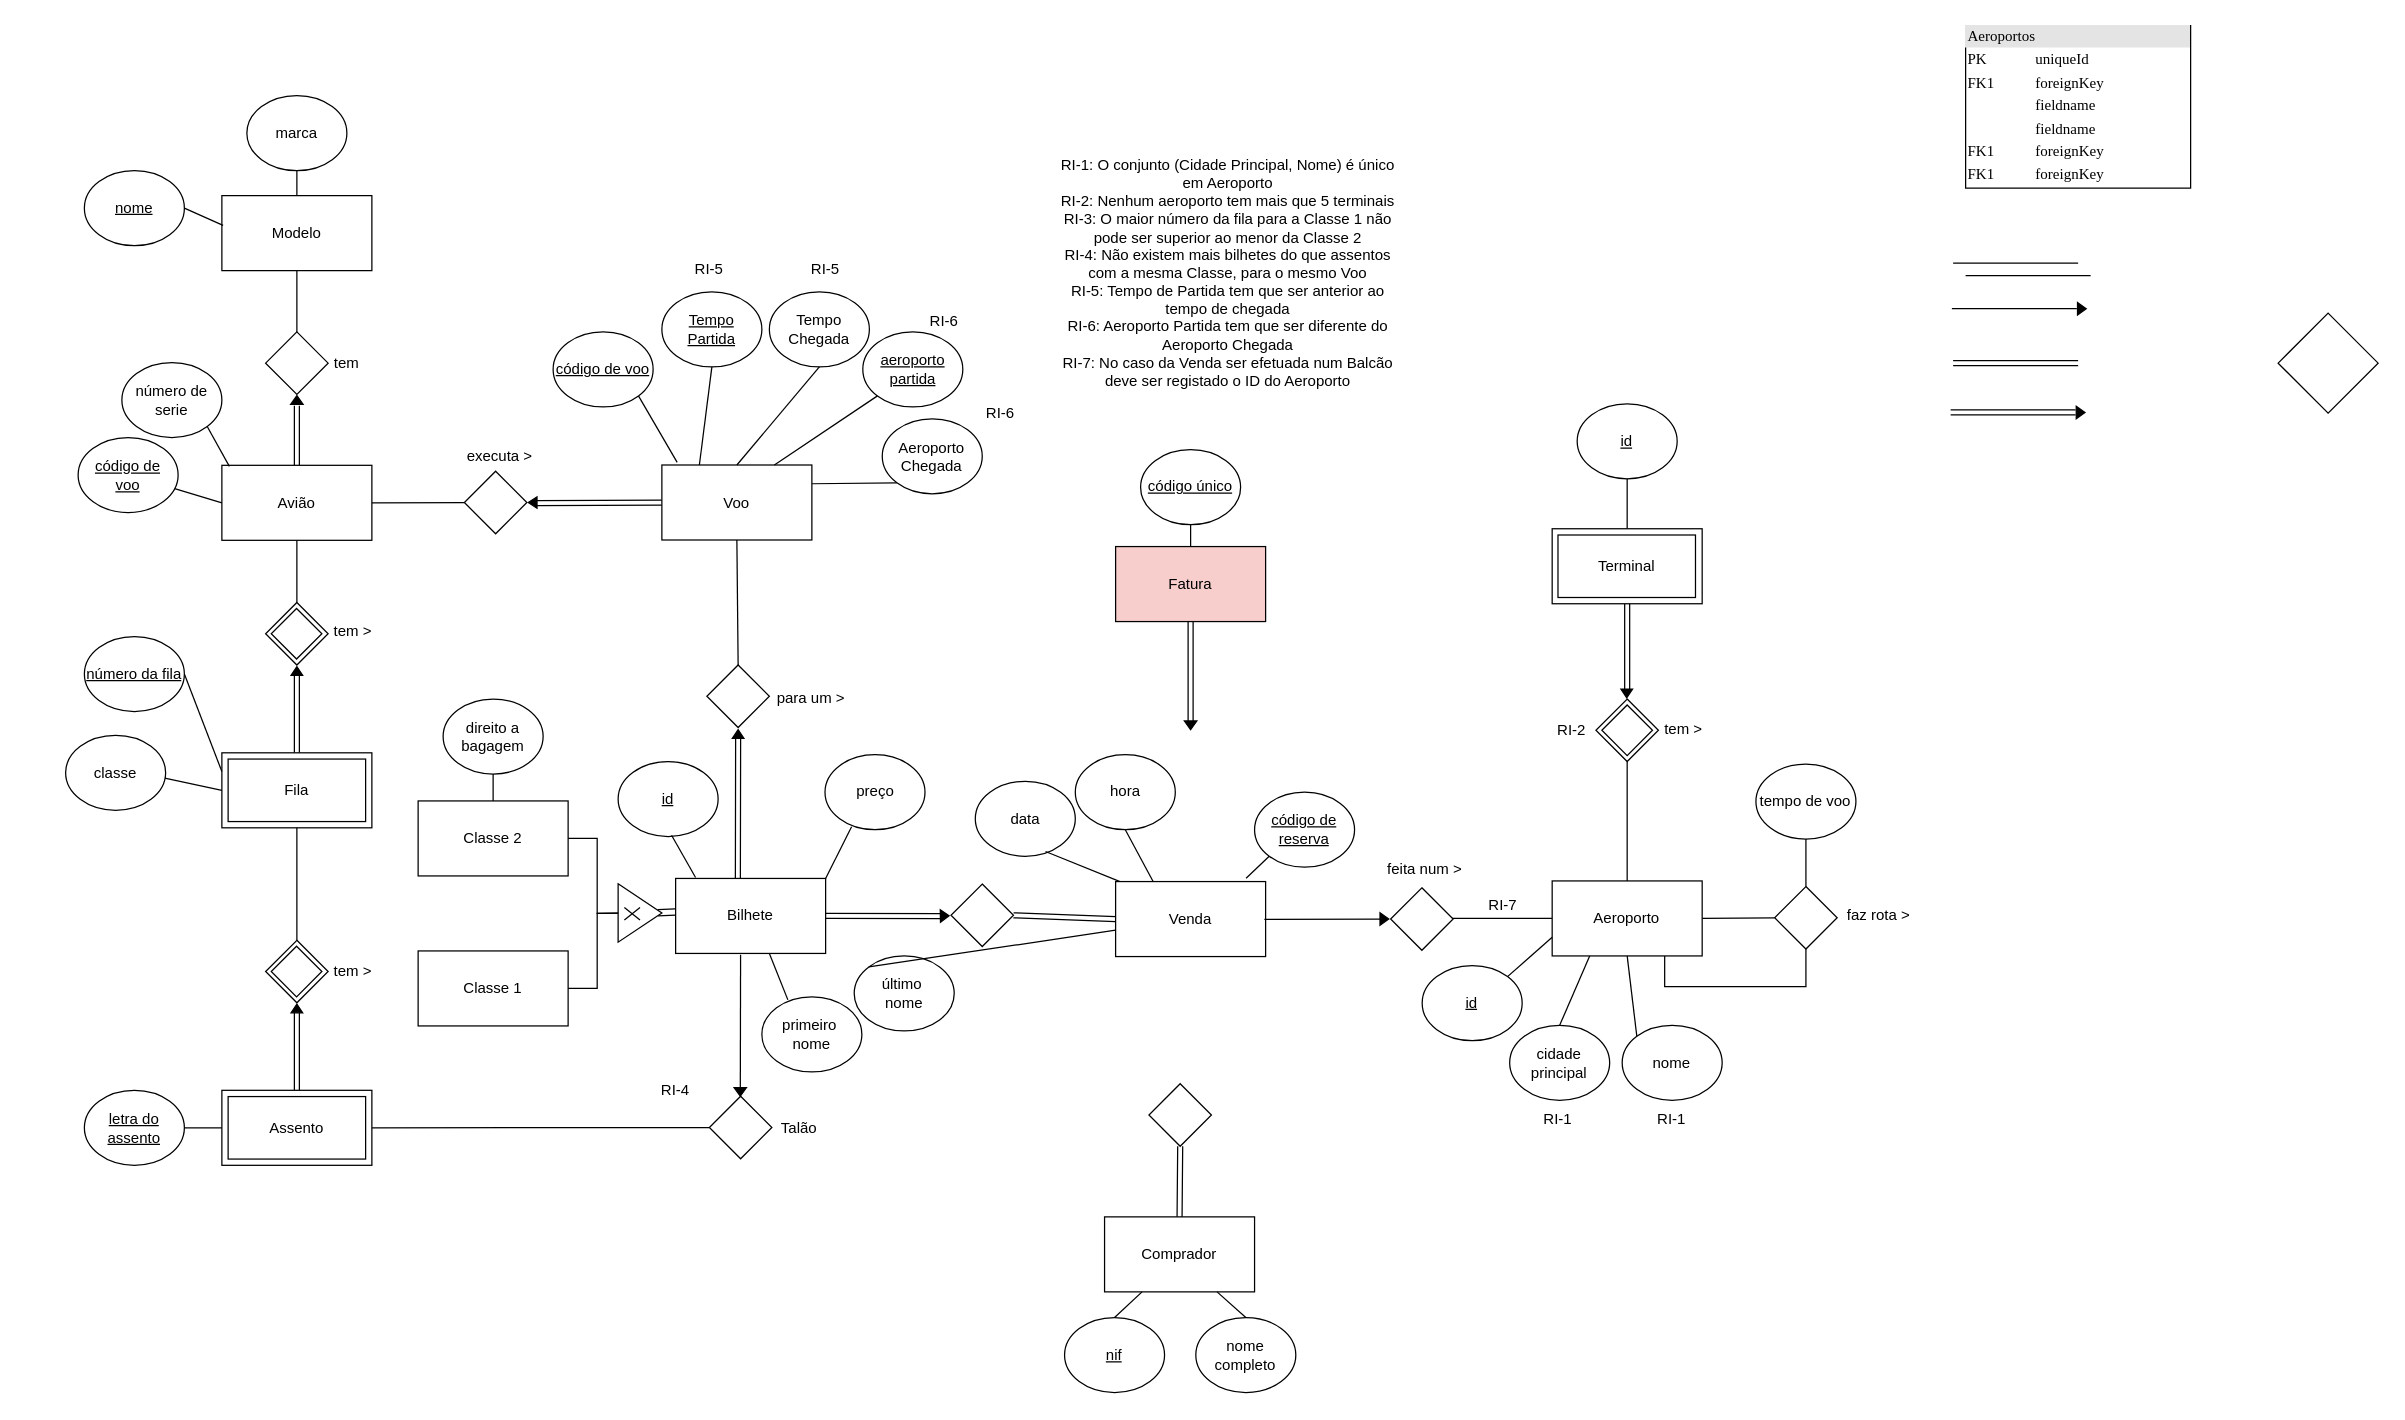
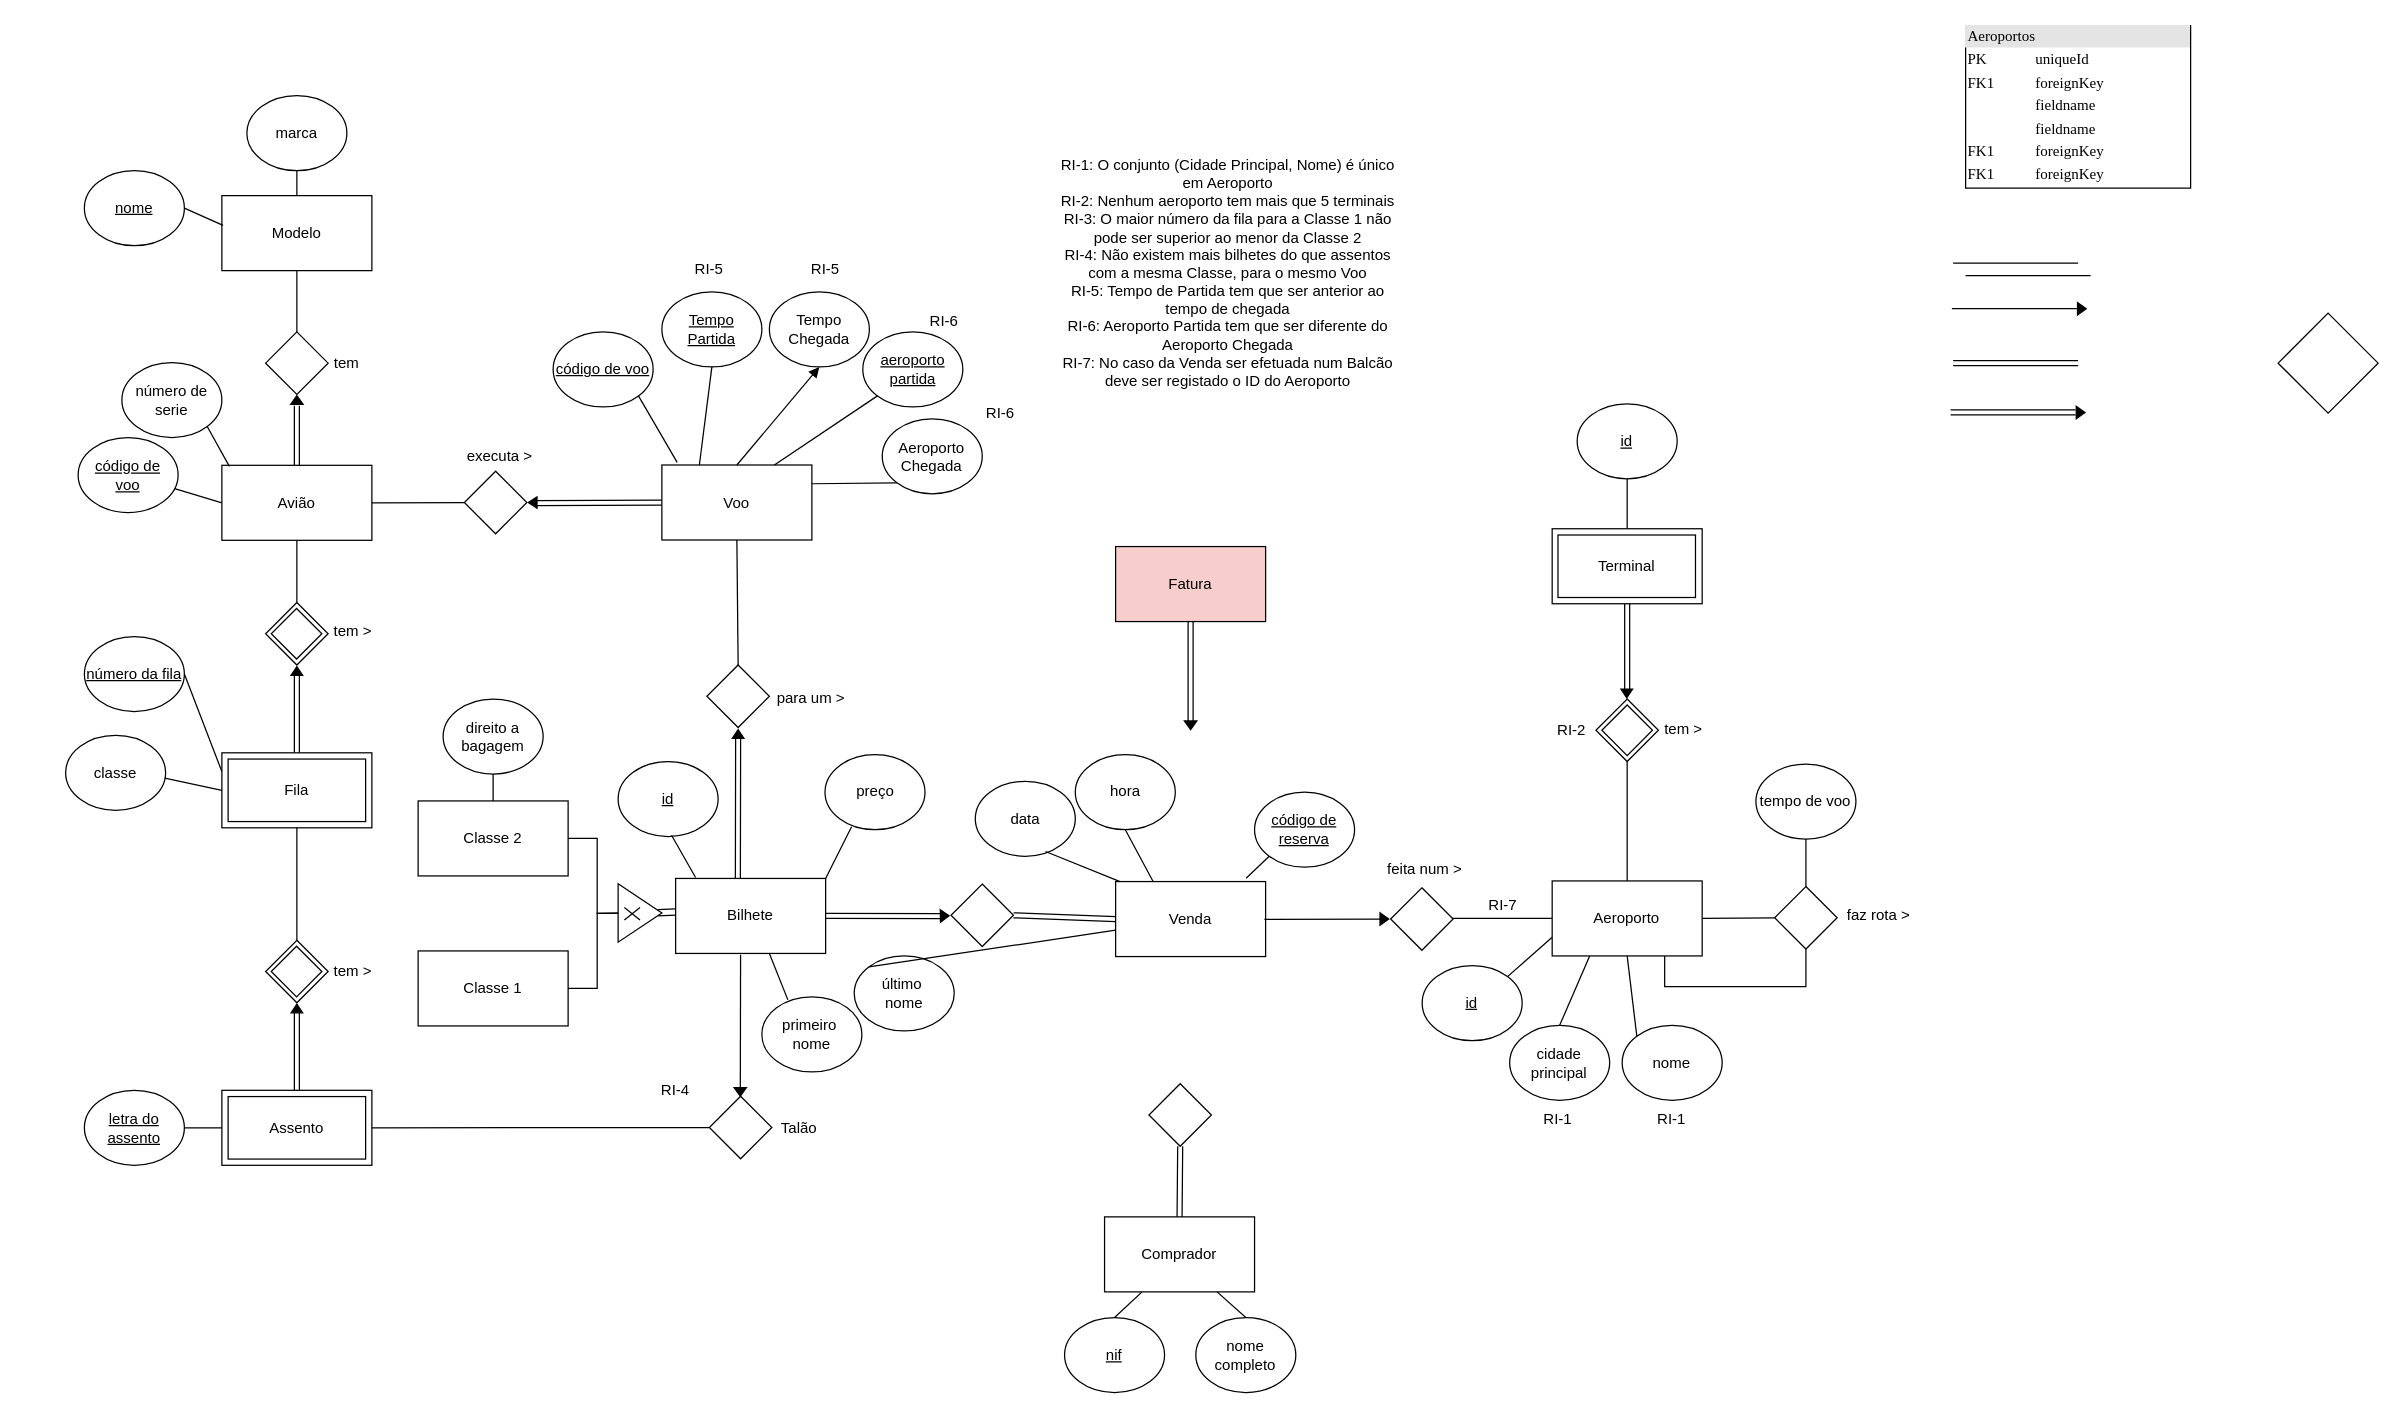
- <mxCell id="47" value="" style="endArrow=none;html=1;rounded=0;entryX=0.5;entryY=1;entryDx=0;entryDy=0;exitX=0.5;exitY=0;exitDx=0;exitDy=0;" parent="1" source="43" target="45" edge="1"><mxGeometry width="50" height="50" relative="1" as="geometry"><mxPoint x="739" y="407" as="sourcePoint" /><mxPoint x="739" y="347" as="targetPoint" /></mxGeometry></mxCell>
+ <mxCell id="47" value="" style="endArrow=block;html=1;rounded=0;entryX=0.5;entryY=1;entryDx=0;entryDy=0;exitX=0.5;exitY=0;exitDx=0;exitDy=0;" parent="1" source="43" target="45" edge="1"><mxGeometry width="50" height="50" relative="1" as="geometry"><mxPoint x="739" y="407" as="sourcePoint" /><mxPoint x="739" y="347" as="targetPoint" /></mxGeometry></mxCell>
- <mxCell id="124" value="&lt;u&gt;código único&lt;/u&gt;" style="ellipse;whiteSpace=wrap;html=1;" parent="1" vertex="1"><mxGeometry x="911.99" y="359.25" width="80" height="60" as="geometry" /></mxCell>
- <mxCell id="125" value="" style="endArrow=none;html=1;rounded=0;entryX=0.5;entryY=0;entryDx=0;entryDy=0;exitX=0.5;exitY=1;exitDx=0;exitDy=0;" parent="1" source="124" target="123" edge="1"><mxGeometry width="50" height="50" relative="1" as="geometry"><mxPoint x="914.24" y="811" as="sourcePoint" /><mxPoint x="937.24" y="832" as="targetPoint" /></mxGeometry></mxCell>
